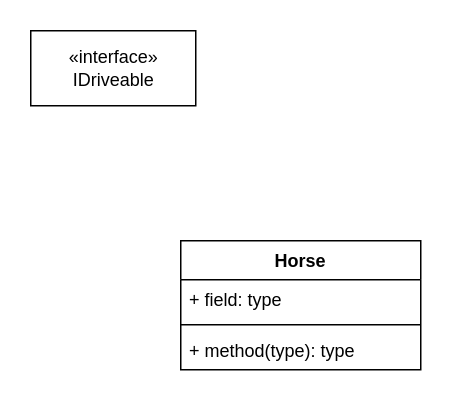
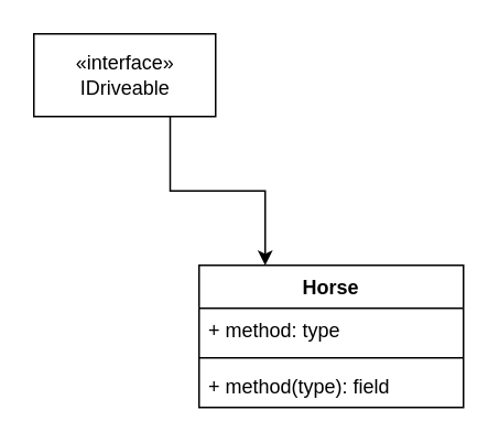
+ <mxCell id="2" style="edgeStyle=orthogonalEdgeStyle;rounded=0;orthogonalLoop=1;jettySize=auto;html=1;exitX=0.75;exitY=1;exitDx=0;exitDy=0;entryX=0.25;entryY=0;entryDx=0;entryDy=0;" edge="1" parent="1" source="3" target="4"><mxGeometry relative="1" as="geometry" /></mxCell>
- <mxCell id="5" value="+ field: type" style="text;strokeColor=none;fillColor=none;align=left;verticalAlign=top;spacingLeft=4;spacingRight=4;overflow=hidden;rotatable=0;points=[[0,0.5],[1,0.5]];portConstraint=eastwest;" vertex="1" parent="4"><mxGeometry y="26" width="160" height="26" as="geometry" /></mxCell>
+ <mxCell id="5" value="+ method: type" style="text;strokeColor=none;fillColor=none;align=left;verticalAlign=top;spacingLeft=4;spacingRight=4;overflow=hidden;rotatable=0;points=[[0,0.5],[1,0.5]];portConstraint=eastwest;" vertex="1" parent="4"><mxGeometry y="26" width="160" height="26" as="geometry" /></mxCell>
- <mxCell id="7" value="+ method(type): type" style="text;strokeColor=none;fillColor=none;align=left;verticalAlign=top;spacingLeft=4;spacingRight=4;overflow=hidden;rotatable=0;points=[[0,0.5],[1,0.5]];portConstraint=eastwest;" vertex="1" parent="4"><mxGeometry y="60" width="160" height="26" as="geometry" /></mxCell>
+ <mxCell id="7" value="+ method(type): field" style="text;strokeColor=none;fillColor=none;align=left;verticalAlign=top;spacingLeft=4;spacingRight=4;overflow=hidden;rotatable=0;points=[[0,0.5],[1,0.5]];portConstraint=eastwest;" vertex="1" parent="4"><mxGeometry y="60" width="160" height="26" as="geometry" /></mxCell>
